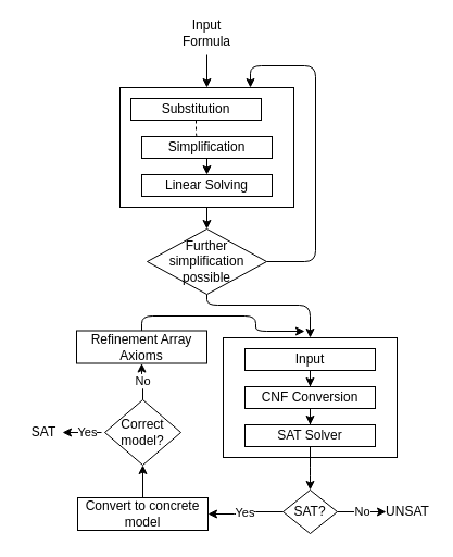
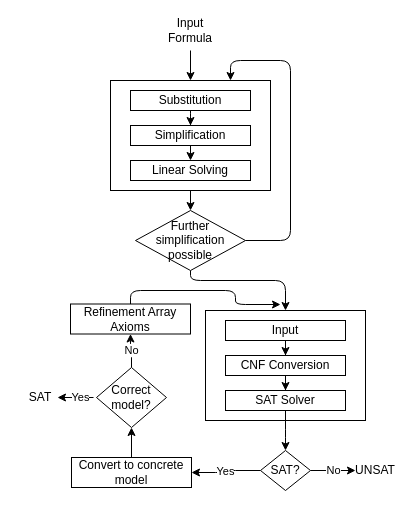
- <mxCell id="6" value="Substitution" style="rounded=0;whiteSpace=wrap;html=1;" parent="1" vertex="1"><mxGeometry x="120" y="90" width="120" height="20" as="geometry" /></mxCell>
+ <mxCell id="6" value="Substitution" style="rounded=0;whiteSpace=wrap;html=1;" parent="1" vertex="1"><mxGeometry x="130" y="90" width="120" height="20" as="geometry" /></mxCell>
